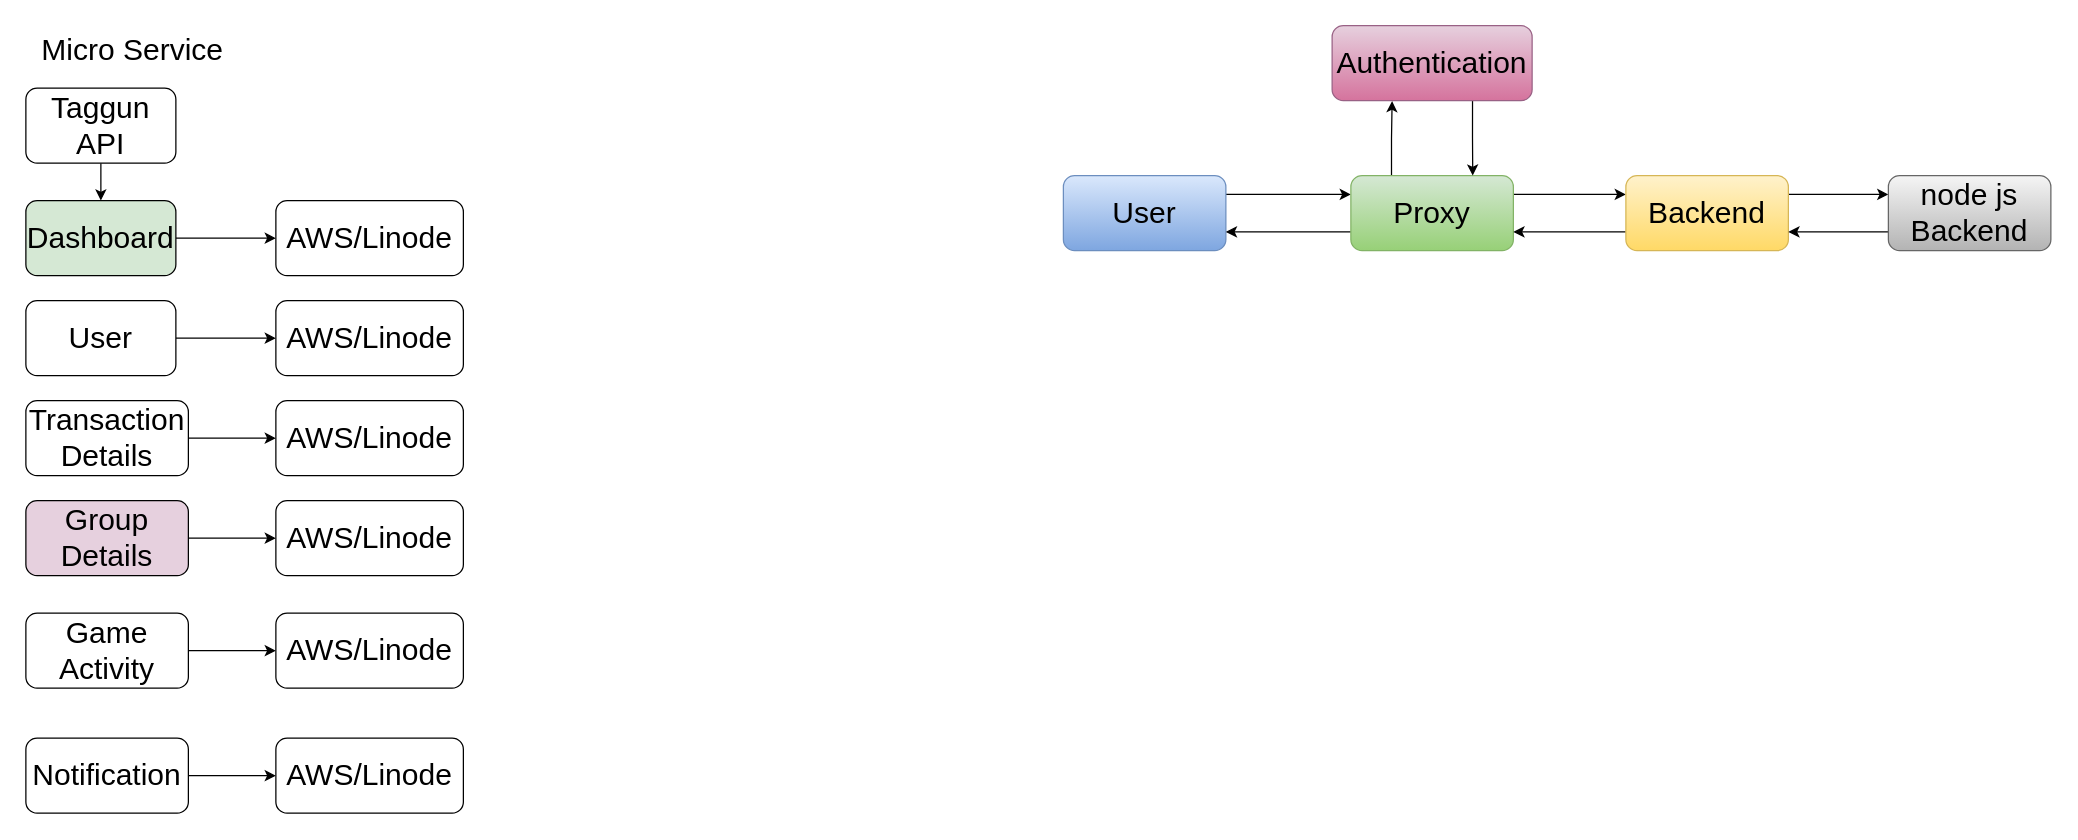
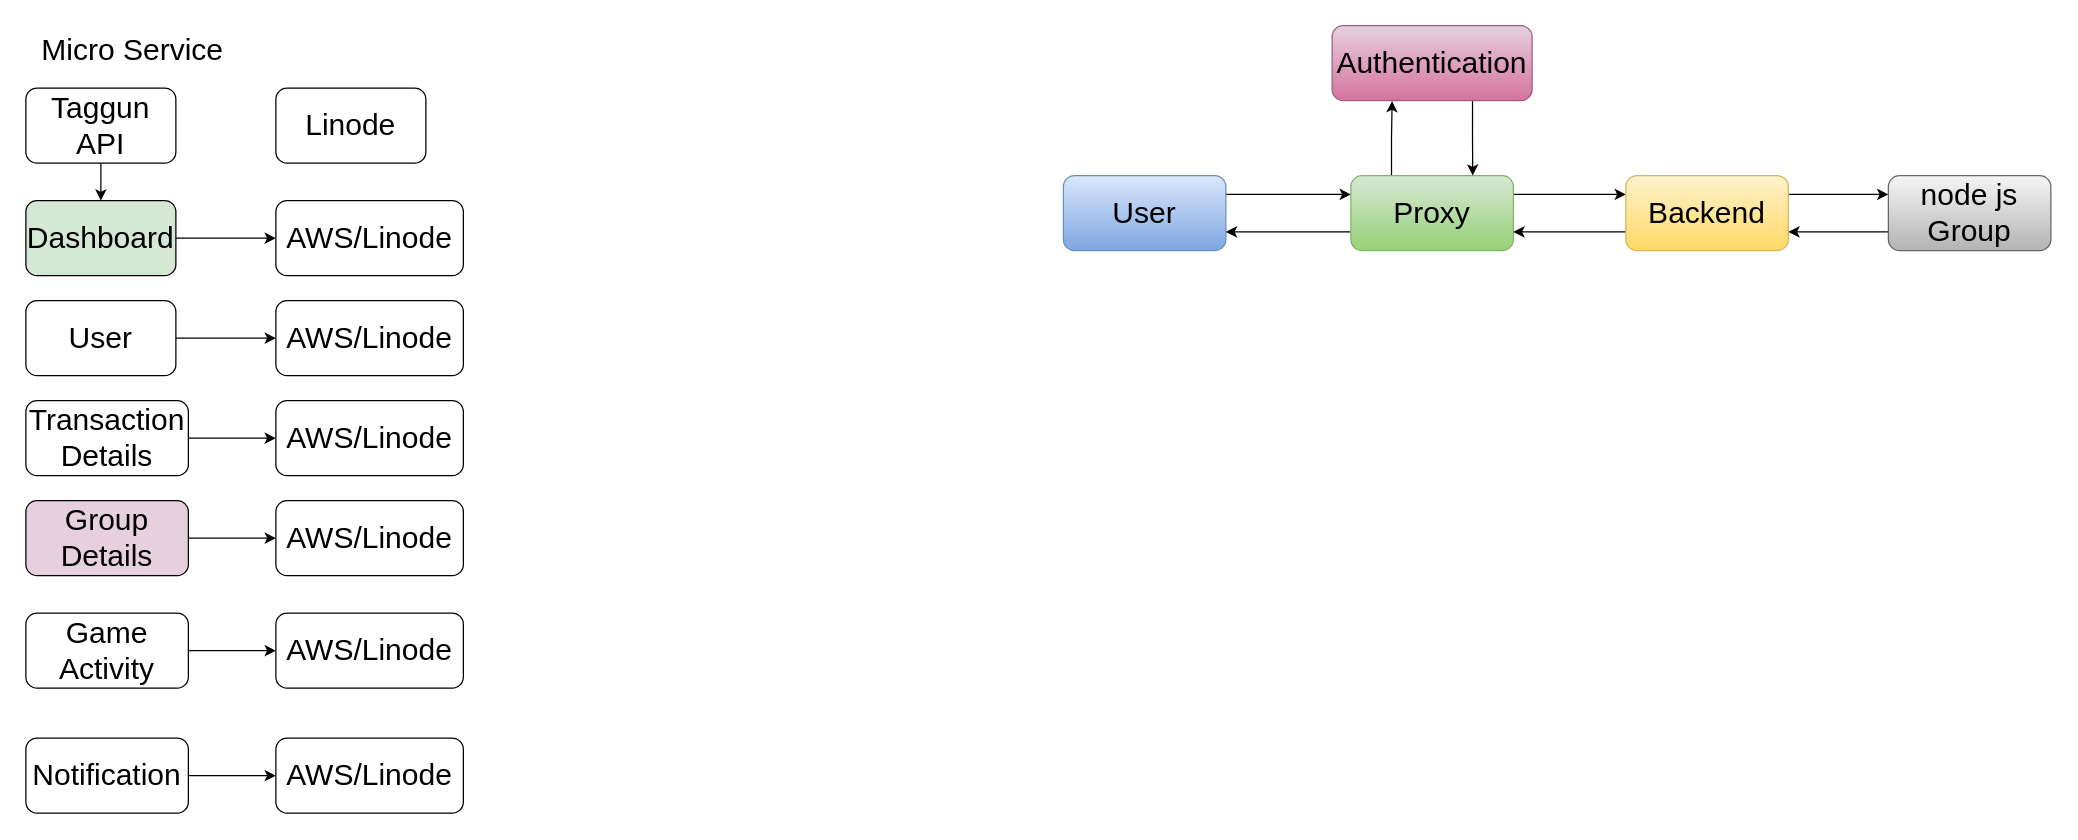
+ <mxCell id="4" value="&lt;font style=&quot;font-size: 24px;&quot;&gt;Linode&lt;/font&gt;" style="rounded=1;whiteSpace=wrap;html=1;" vertex="1" parent="1"><mxGeometry x="220" y="70" width="120" height="60" as="geometry" /></mxCell>
- <mxCell id="28" value="&lt;span style=&quot;font-size: 24px;&quot;&gt;node js&lt;/span&gt;&lt;div&gt;&lt;span style=&quot;font-size: 24px;&quot;&gt;Backend&lt;/span&gt;&lt;/div&gt;" style="rounded=1;whiteSpace=wrap;html=1;fillColor=#f5f5f5;gradientColor=#b3b3b3;strokeColor=#666666;" vertex="1" parent="1"><mxGeometry x="1510" y="140" width="130" height="60" as="geometry" /></mxCell>
+ <mxCell id="28" value="&lt;span style=&quot;font-size: 24px;&quot;&gt;node js&lt;/span&gt;&lt;div&gt;&lt;span style=&quot;font-size: 24px;&quot;&gt;Group&lt;/span&gt;&lt;/div&gt;" style="rounded=1;whiteSpace=wrap;html=1;fillColor=#f5f5f5;gradientColor=#b3b3b3;strokeColor=#666666;" vertex="1" parent="1"><mxGeometry x="1510" y="140" width="130" height="60" as="geometry" /></mxCell>
